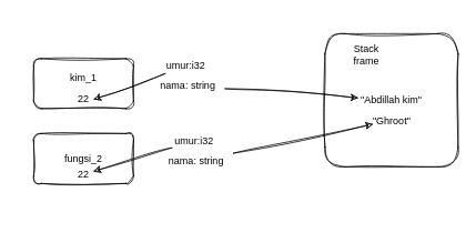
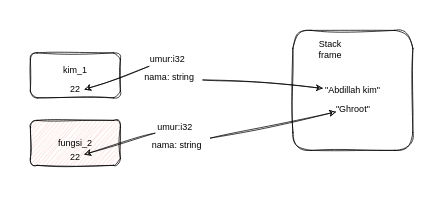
- <mxCell id="5" value="fungsi_2" style="rounded=1;whiteSpace=wrap;html=1;sketch=1;curveFitting=1;jiggle=2;" vertex="1" parent="1"><mxGeometry x="40" y="160" width="120" height="60" as="geometry" /></mxCell>
+ <mxCell id="5" value="fungsi_2" style="rounded=1;whiteSpace=wrap;html=1;sketch=1;curveFitting=1;jiggle=2;fillColor=#f8cecc;" vertex="1" parent="1"><mxGeometry x="40" y="160" width="120" height="60" as="geometry" /></mxCell>
